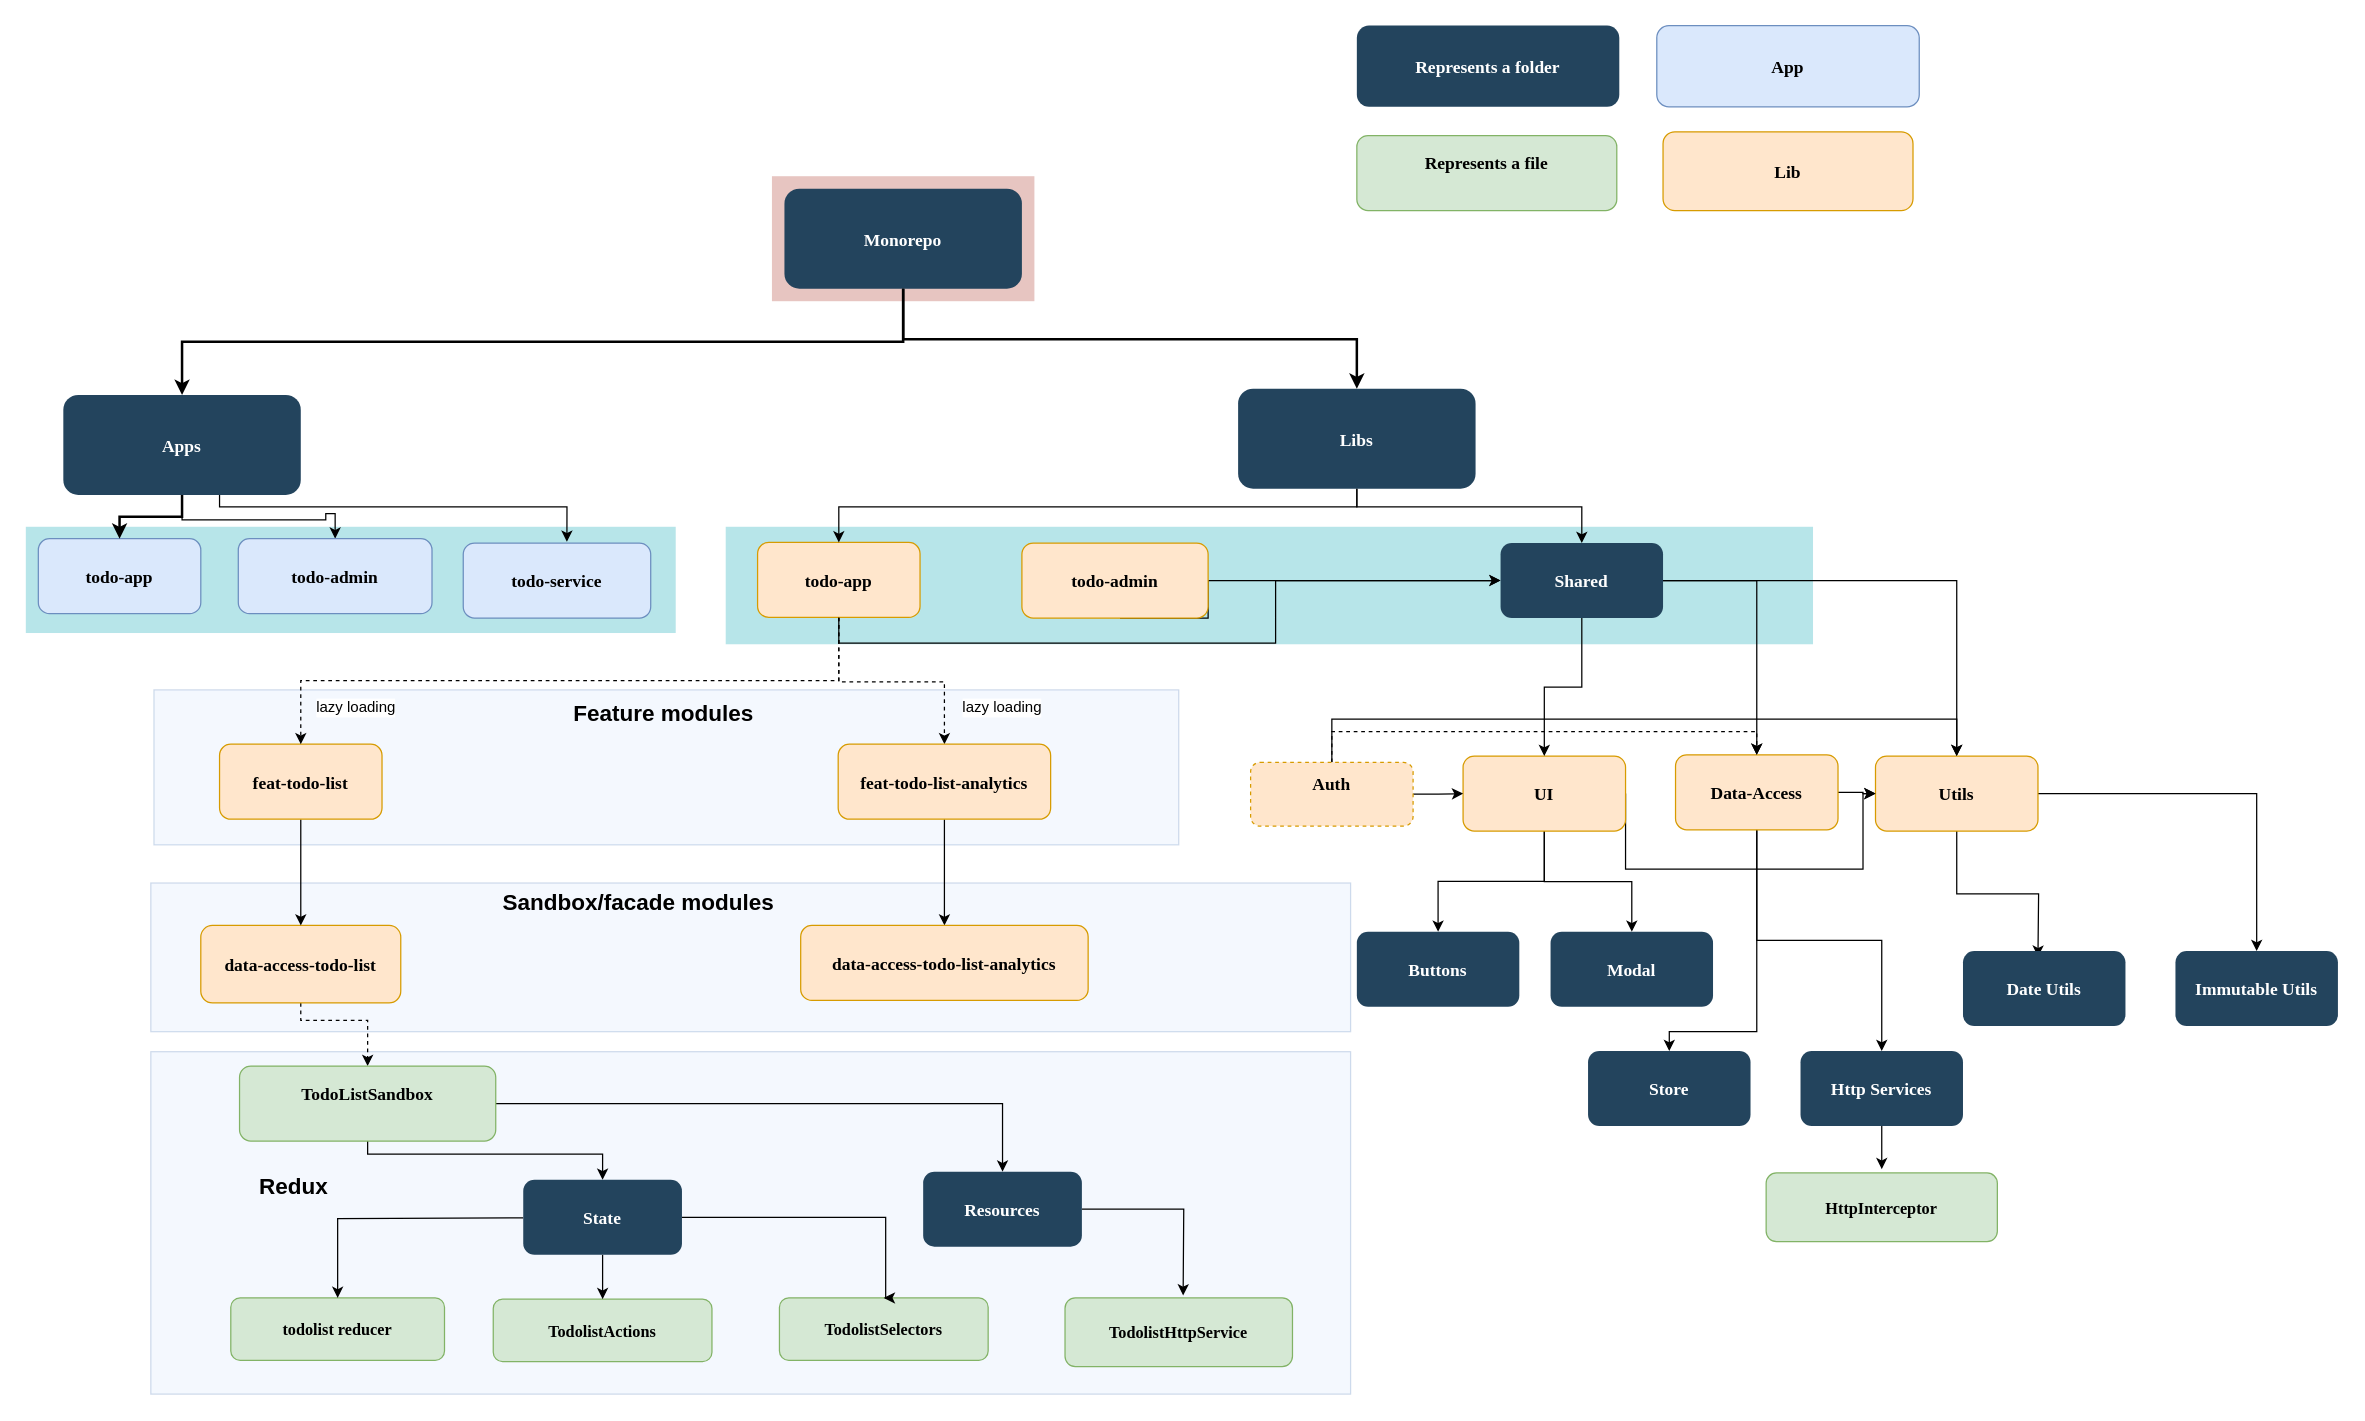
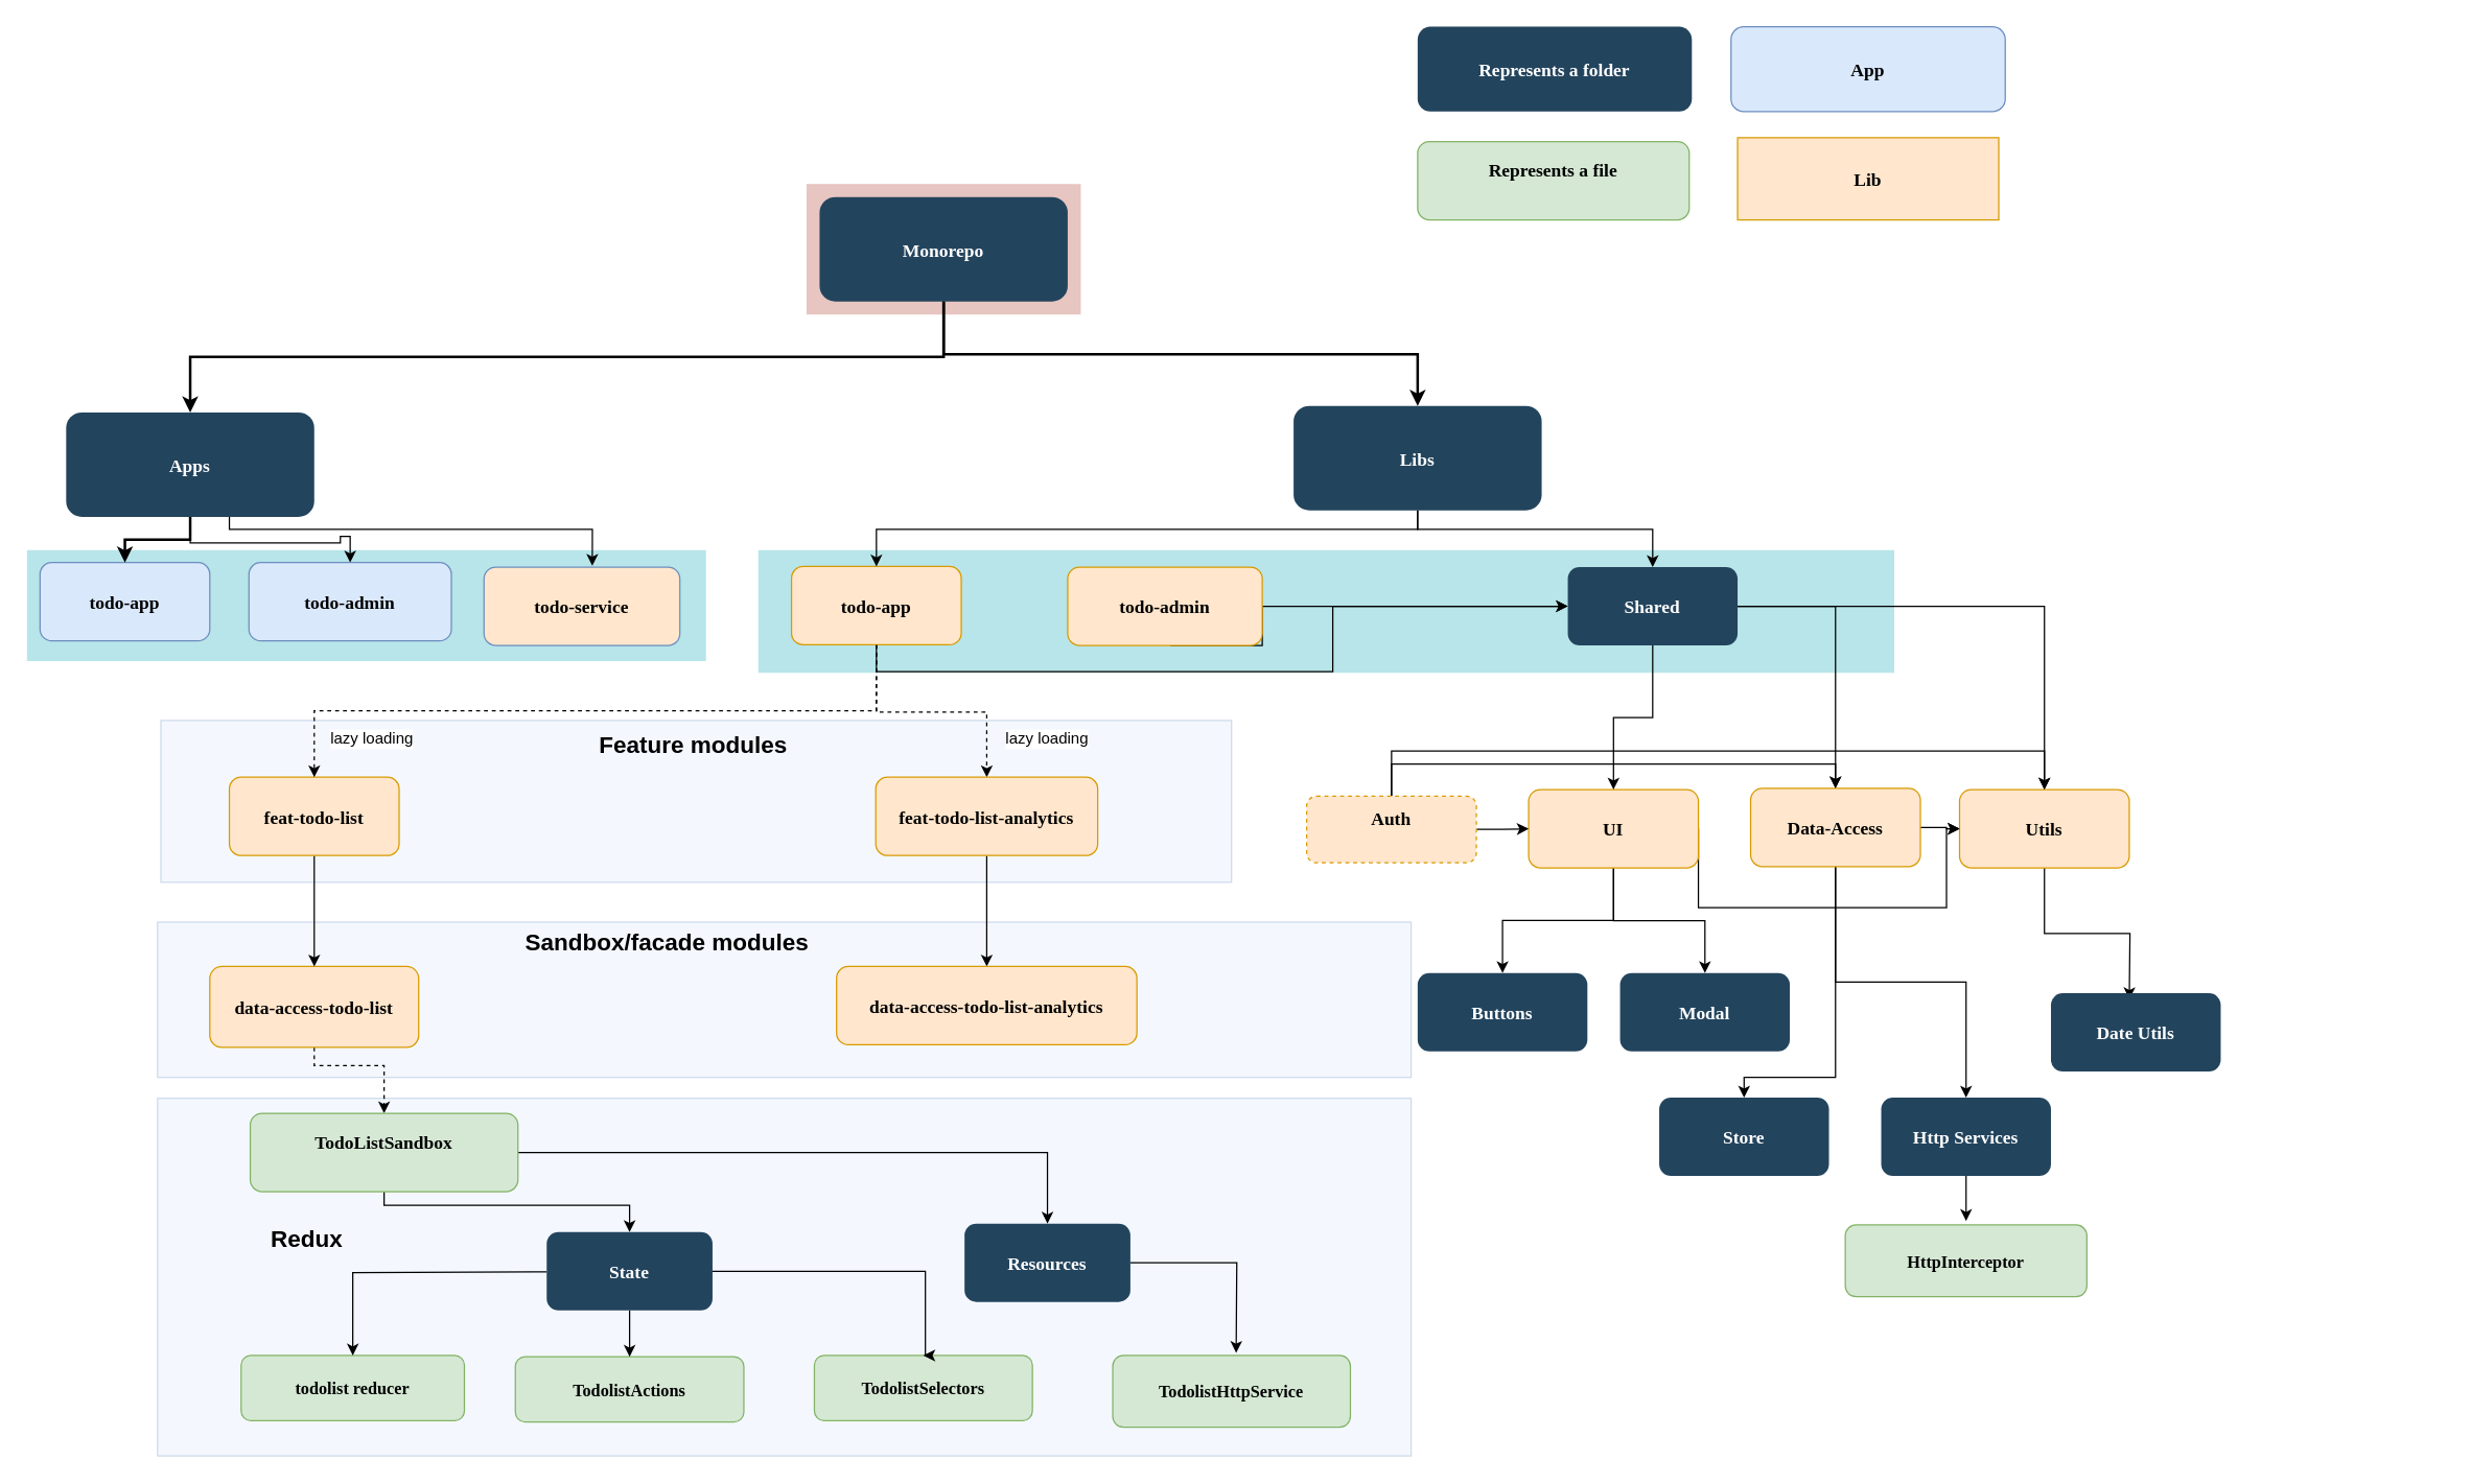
- <mxCell id="74" value="Lib" style="rounded=1;fillColor=#ffe6cc;strokeColor=#d79b00;fontStyle=1;fontFamily=Tahoma;fontSize=14" parent="1" vertex="1"><mxGeometry x="1330" y="105" width="200" height="63" as="geometry" /></mxCell>
+ <mxCell id="74" value="Lib" style="fillColor=#ffe6cc;strokeColor=#d79b00;fontStyle=1;fontFamily=Tahoma;fontSize=14;rounded=0;" parent="1" vertex="1"><mxGeometry x="1330" y="105" width="200" height="63" as="geometry" /></mxCell>
- <mxCell id="32" value="todo-service" style="rounded=1;fillColor=#dae8fc;strokeColor=#6c8ebf;fontStyle=1;fontFamily=Tahoma;fontSize=14" parent="1" vertex="1"><mxGeometry x="370" y="434" width="150" height="60" as="geometry" /></mxCell>
+ <mxCell id="32" value="todo-service" style="rounded=1;fillColor=#ffe6cc;strokeColor=#6c8ebf;fontStyle=1;fontFamily=Tahoma;fontSize=14;" parent="1" vertex="1"><mxGeometry x="370" y="434" width="150" height="60" as="geometry" /></mxCell>
- <mxCell id="49" style="edgeStyle=orthogonalEdgeStyle;rounded=0;orthogonalLoop=1;jettySize=auto;html=1;entryX=0.5;entryY=0;entryDx=0;entryDy=0;dashed=1;" parent="1" source="51" target="39" edge="1"><mxGeometry relative="1" as="geometry"><Array as="points"><mxPoint x="1065" y="585" /><mxPoint x="1405" y="585" /></Array></mxGeometry></mxCell>
+ <mxCell id="49" style="edgeStyle=orthogonalEdgeStyle;rounded=0;orthogonalLoop=1;jettySize=auto;html=1;entryX=0.5;entryY=0;entryDx=0;entryDy=0;" parent="1" source="51" target="39" edge="1"><mxGeometry relative="1" as="geometry"><Array as="points"><mxPoint x="1065" y="585" /><mxPoint x="1405" y="585" /></Array></mxGeometry></mxCell>
- <mxCell id="22" style="edgeStyle=orthogonalEdgeStyle;rounded=0;orthogonalLoop=1;jettySize=auto;html=1;entryX=0.5;entryY=0;entryDx=0;entryDy=0;" parent="1" source="23" target="77" edge="1"><mxGeometry relative="1" as="geometry" /></mxCell>
- <mxCell id="77" value="Immutable Utils" style="rounded=1;fillColor=#23445D;gradientColor=none;strokeColor=none;fontColor=#FFFFFF;fontStyle=1;fontFamily=Tahoma;fontSize=14" parent="1" vertex="1"><mxGeometry x="1740" y="760.5" width="130" height="60" as="geometry" /></mxCell>
